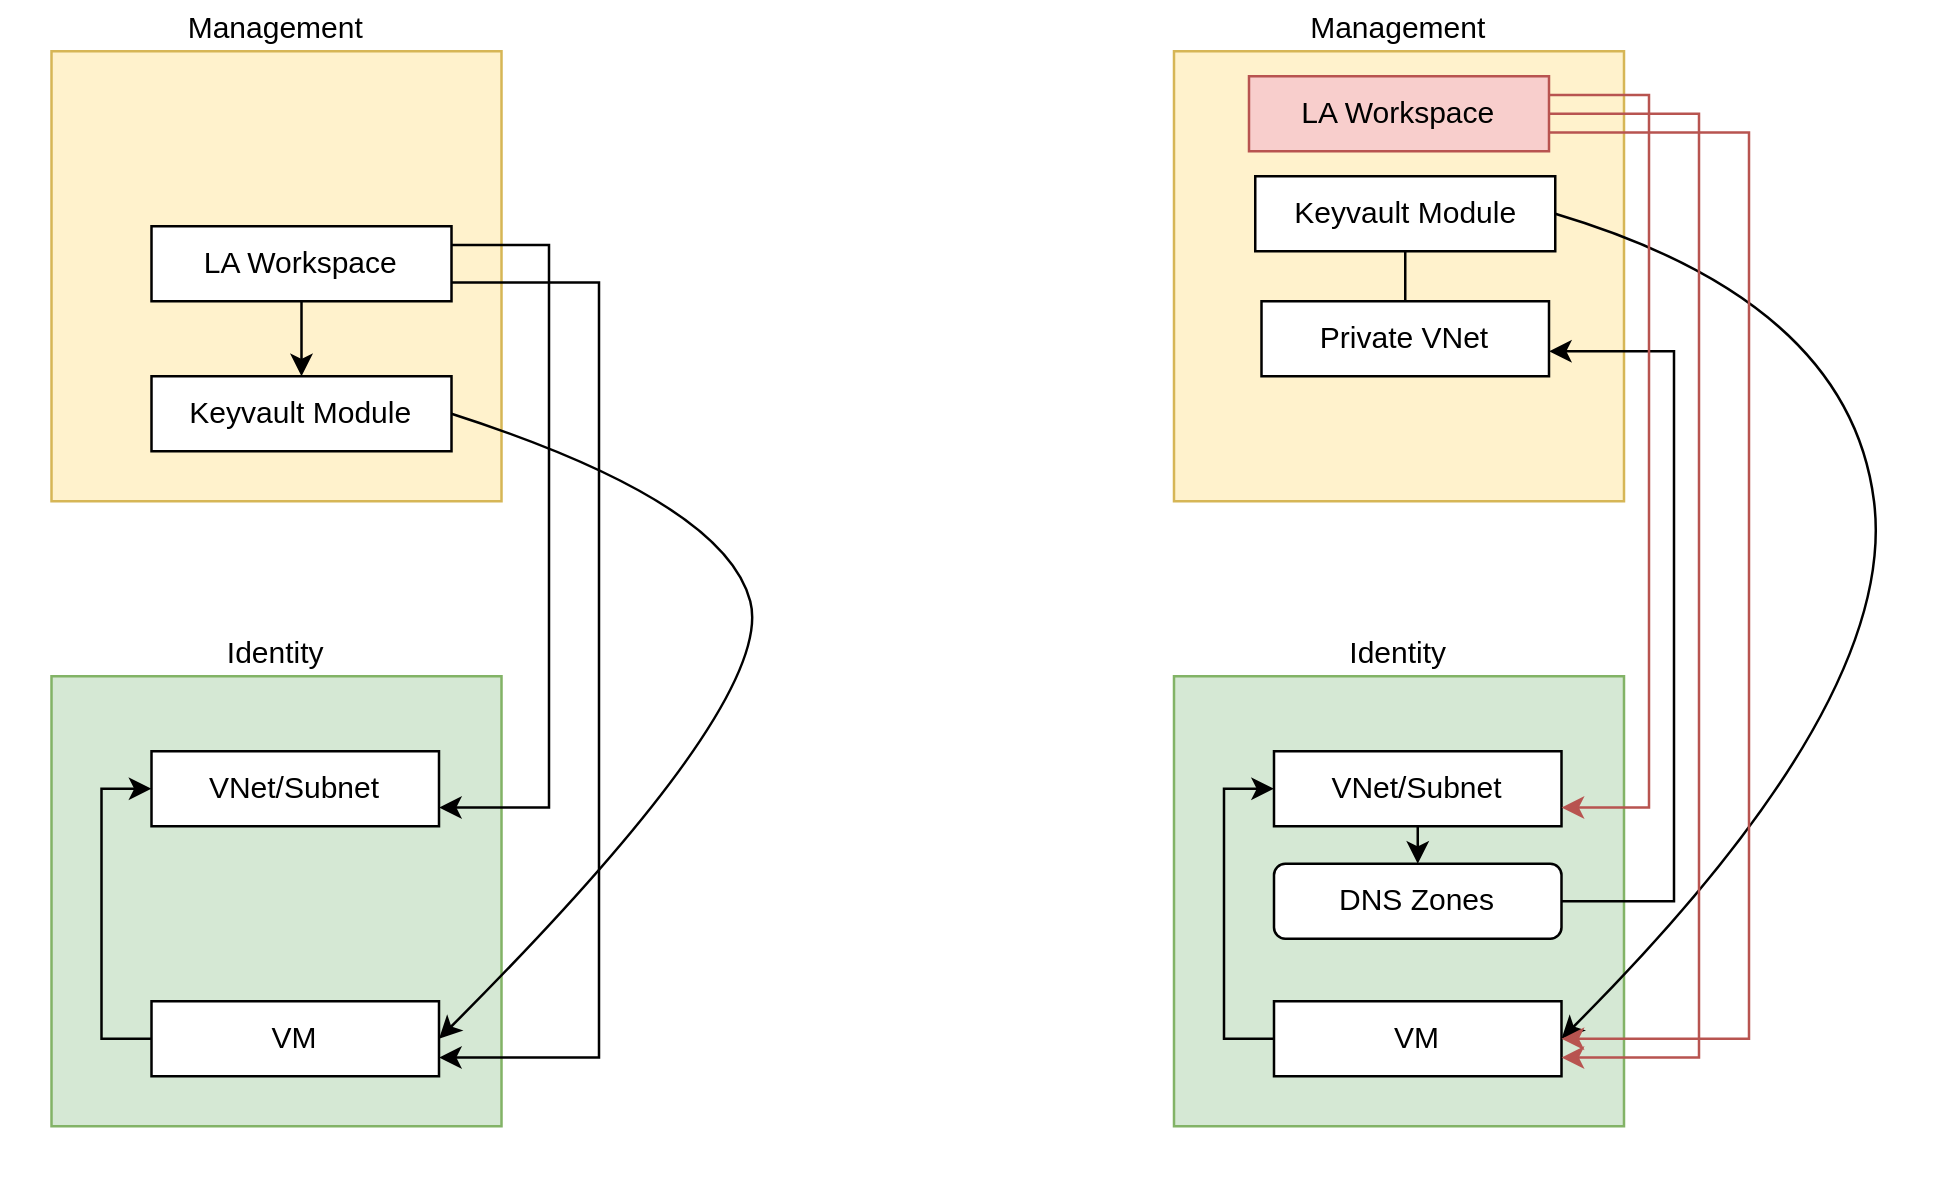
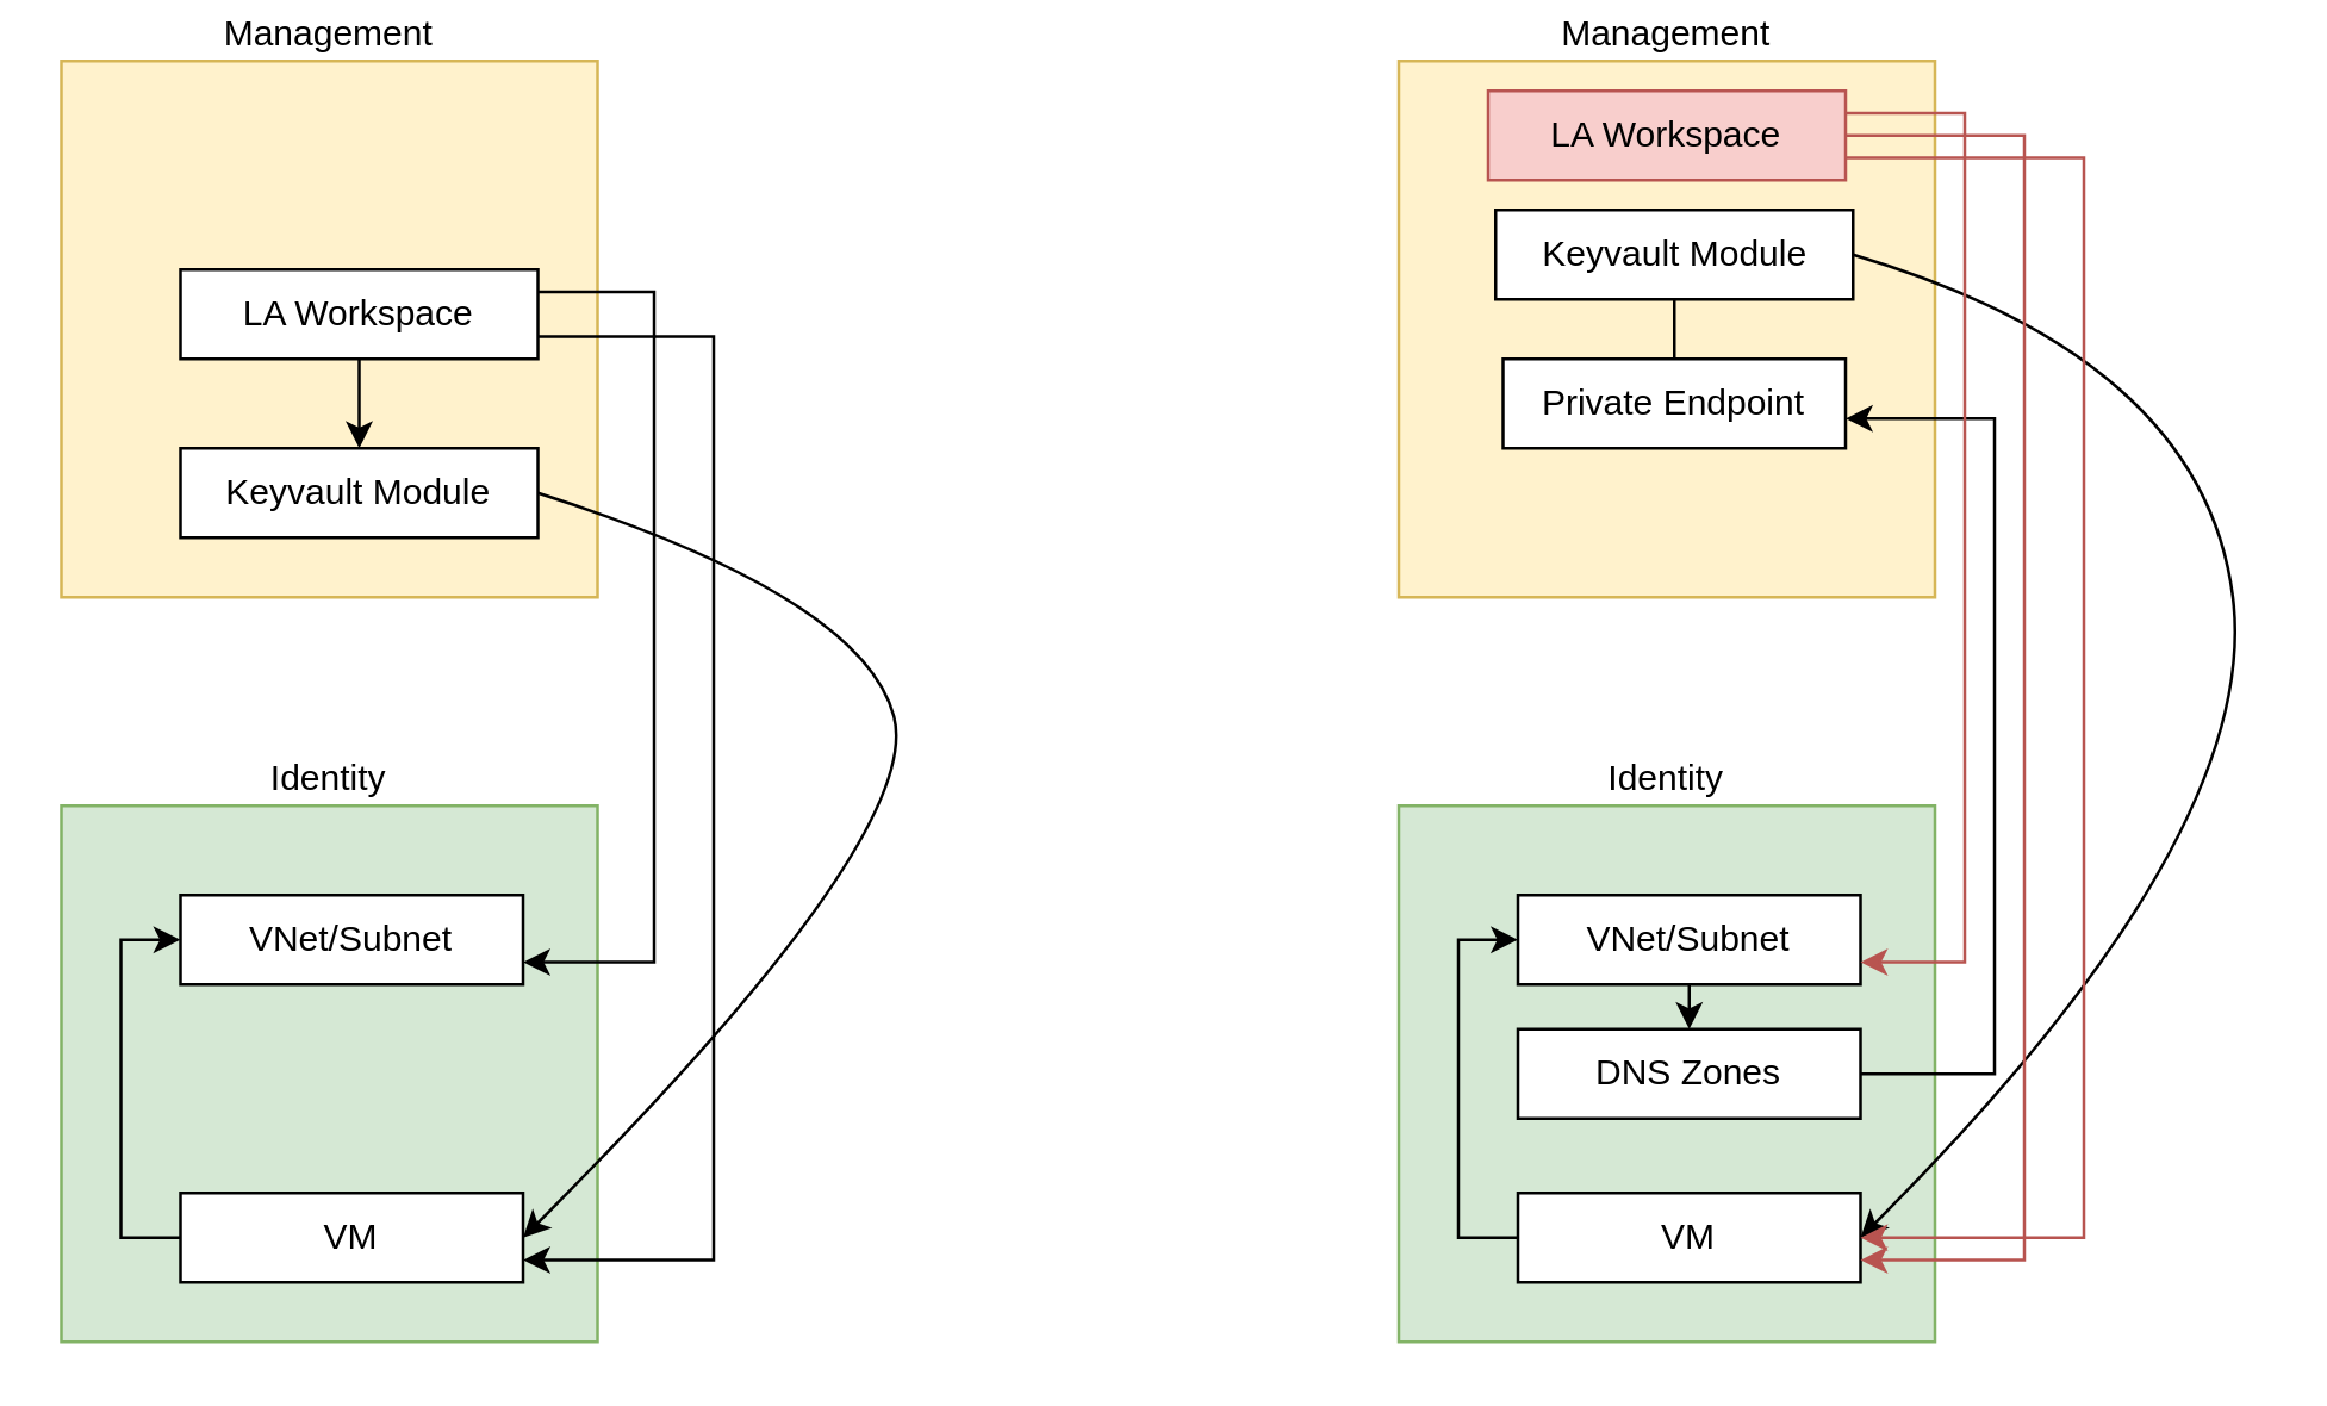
- <mxCell id="13" value="Private VNet" style="rounded=0;whiteSpace=wrap;html=1;" parent="1" vertex="1"><mxGeometry x="504" y="120" width="115" height="30" as="geometry" /></mxCell>
+ <mxCell id="13" value="Private Endpoint" style="rounded=0;whiteSpace=wrap;html=1;" parent="1" vertex="1"><mxGeometry x="504" y="120" width="115" height="30" as="geometry" /></mxCell>
- <mxCell id="15" value="DNS Zones" style="whiteSpace=wrap;html=1;rounded=1;" parent="1" vertex="1"><mxGeometry x="509" y="345" width="115" height="30" as="geometry" /></mxCell>
+ <mxCell id="15" value="DNS Zones" style="rounded=0;whiteSpace=wrap;html=1;" parent="1" vertex="1"><mxGeometry x="509" y="345" width="115" height="30" as="geometry" /></mxCell>
